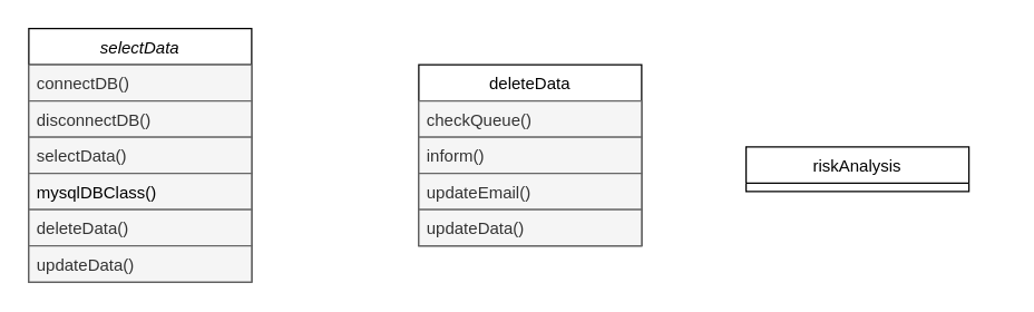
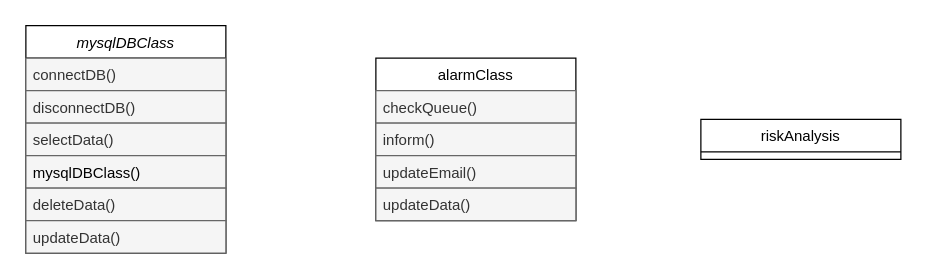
- <mxCell id="7" value="selectData" style="swimlane;fontStyle=2;align=center;verticalAlign=top;childLayout=stackLayout;horizontal=1;startSize=26;horizontalStack=0;resizeParent=1;resizeLast=0;collapsible=1;marginBottom=0;rounded=0;shadow=0;strokeWidth=1;" parent="1" vertex="1"><mxGeometry x="20" y="20" width="160" height="182" as="geometry"><mxRectangle x="230" y="140" width="160" height="26" as="alternateBounds" /></mxGeometry></mxCell>
+ <mxCell id="7" value="mysqlDBClass" style="swimlane;fontStyle=2;align=center;verticalAlign=top;childLayout=stackLayout;horizontal=1;startSize=26;horizontalStack=0;resizeParent=1;resizeLast=0;collapsible=1;marginBottom=0;rounded=0;shadow=0;strokeWidth=1;" parent="1" vertex="1"><mxGeometry x="20" y="20" width="160" height="182" as="geometry"><mxRectangle x="230" y="140" width="160" height="26" as="alternateBounds" /></mxGeometry></mxCell>
- <mxCell id="2" value="deleteData" style="swimlane;fontStyle=0;align=center;verticalAlign=top;childLayout=stackLayout;horizontal=1;startSize=26;horizontalStack=0;resizeParent=1;resizeLast=0;collapsible=1;marginBottom=0;rounded=0;shadow=0;strokeWidth=1;" parent="1" vertex="1"><mxGeometry x="300" y="46" width="160" height="130" as="geometry"><mxRectangle x="340" y="380" width="170" height="26" as="alternateBounds" /></mxGeometry></mxCell>
+ <mxCell id="2" value="alarmClass" style="swimlane;fontStyle=0;align=center;verticalAlign=top;childLayout=stackLayout;horizontal=1;startSize=26;horizontalStack=0;resizeParent=1;resizeLast=0;collapsible=1;marginBottom=0;rounded=0;shadow=0;strokeWidth=1;" parent="1" vertex="1"><mxGeometry x="300" y="46" width="160" height="130" as="geometry"><mxRectangle x="340" y="380" width="170" height="26" as="alternateBounds" /></mxGeometry></mxCell>
- <mxCell id="14" value="riskAnalysis" style="swimlane;fontStyle=0;align=center;verticalAlign=top;childLayout=stackLayout;horizontal=1;startSize=26;horizontalStack=0;resizeParent=1;resizeLast=0;collapsible=1;marginBottom=0;rounded=0;shadow=0;strokeWidth=1;" parent="1" vertex="1"><mxGeometry x="535" y="105" width="160" height="32" as="geometry"><mxRectangle x="70" y="360" width="160" height="26" as="alternateBounds" /></mxGeometry></mxCell>
+ <mxCell id="14" value="riskAnalysis" style="swimlane;fontStyle=0;align=center;verticalAlign=top;childLayout=stackLayout;horizontal=1;startSize=26;horizontalStack=0;resizeParent=1;resizeLast=0;collapsible=1;marginBottom=0;rounded=0;shadow=0;strokeWidth=1;" parent="1" vertex="1"><mxGeometry x="560" y="95" width="160" height="32" as="geometry"><mxRectangle x="70" y="360" width="160" height="26" as="alternateBounds" /></mxGeometry></mxCell>
